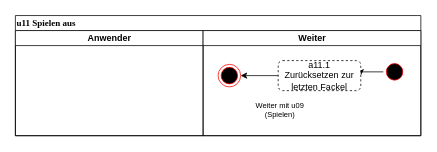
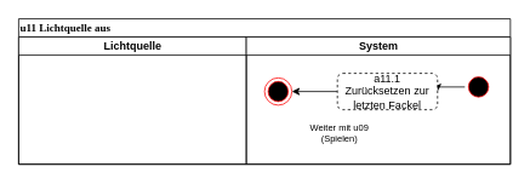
- <mxCell id="2" value="u11 Spielen aus" style="swimlane;html=1;childLayout=stackLayout;startSize=20;rounded=0;shadow=0;comic=0;labelBackgroundColor=none;strokeWidth=1;fontFamily=Verdana;fontSize=12;align=left;" vertex="1" parent="1"><mxGeometry x="20" y="20" width="540" height="160" as="geometry" /></mxCell>
+ <mxCell id="2" value="u11 Lichtquelle aus" style="swimlane;html=1;childLayout=stackLayout;startSize=20;rounded=0;shadow=0;comic=0;labelBackgroundColor=none;strokeWidth=1;fontFamily=Verdana;fontSize=12;align=left;" vertex="1" parent="1"><mxGeometry x="20" y="20" width="540" height="160" as="geometry" /></mxCell>
- <mxCell id="3" value="Anwender" style="swimlane;html=1;startSize=20;" vertex="1" parent="2"><mxGeometry y="20" width="250" height="140" as="geometry" /></mxCell>
+ <mxCell id="3" value="Lichtquelle" style="swimlane;html=1;startSize=20;" vertex="1" parent="2"><mxGeometry y="20" width="250" height="140" as="geometry" /></mxCell>
- <mxCell id="4" value="Weiter" style="swimlane;html=1;startSize=20;" vertex="1" parent="2"><mxGeometry x="250" y="20" width="290" height="140" as="geometry" /></mxCell>
+ <mxCell id="4" value="System" style="swimlane;html=1;startSize=20;" vertex="1" parent="2"><mxGeometry x="250" y="20" width="290" height="140" as="geometry" /></mxCell>
